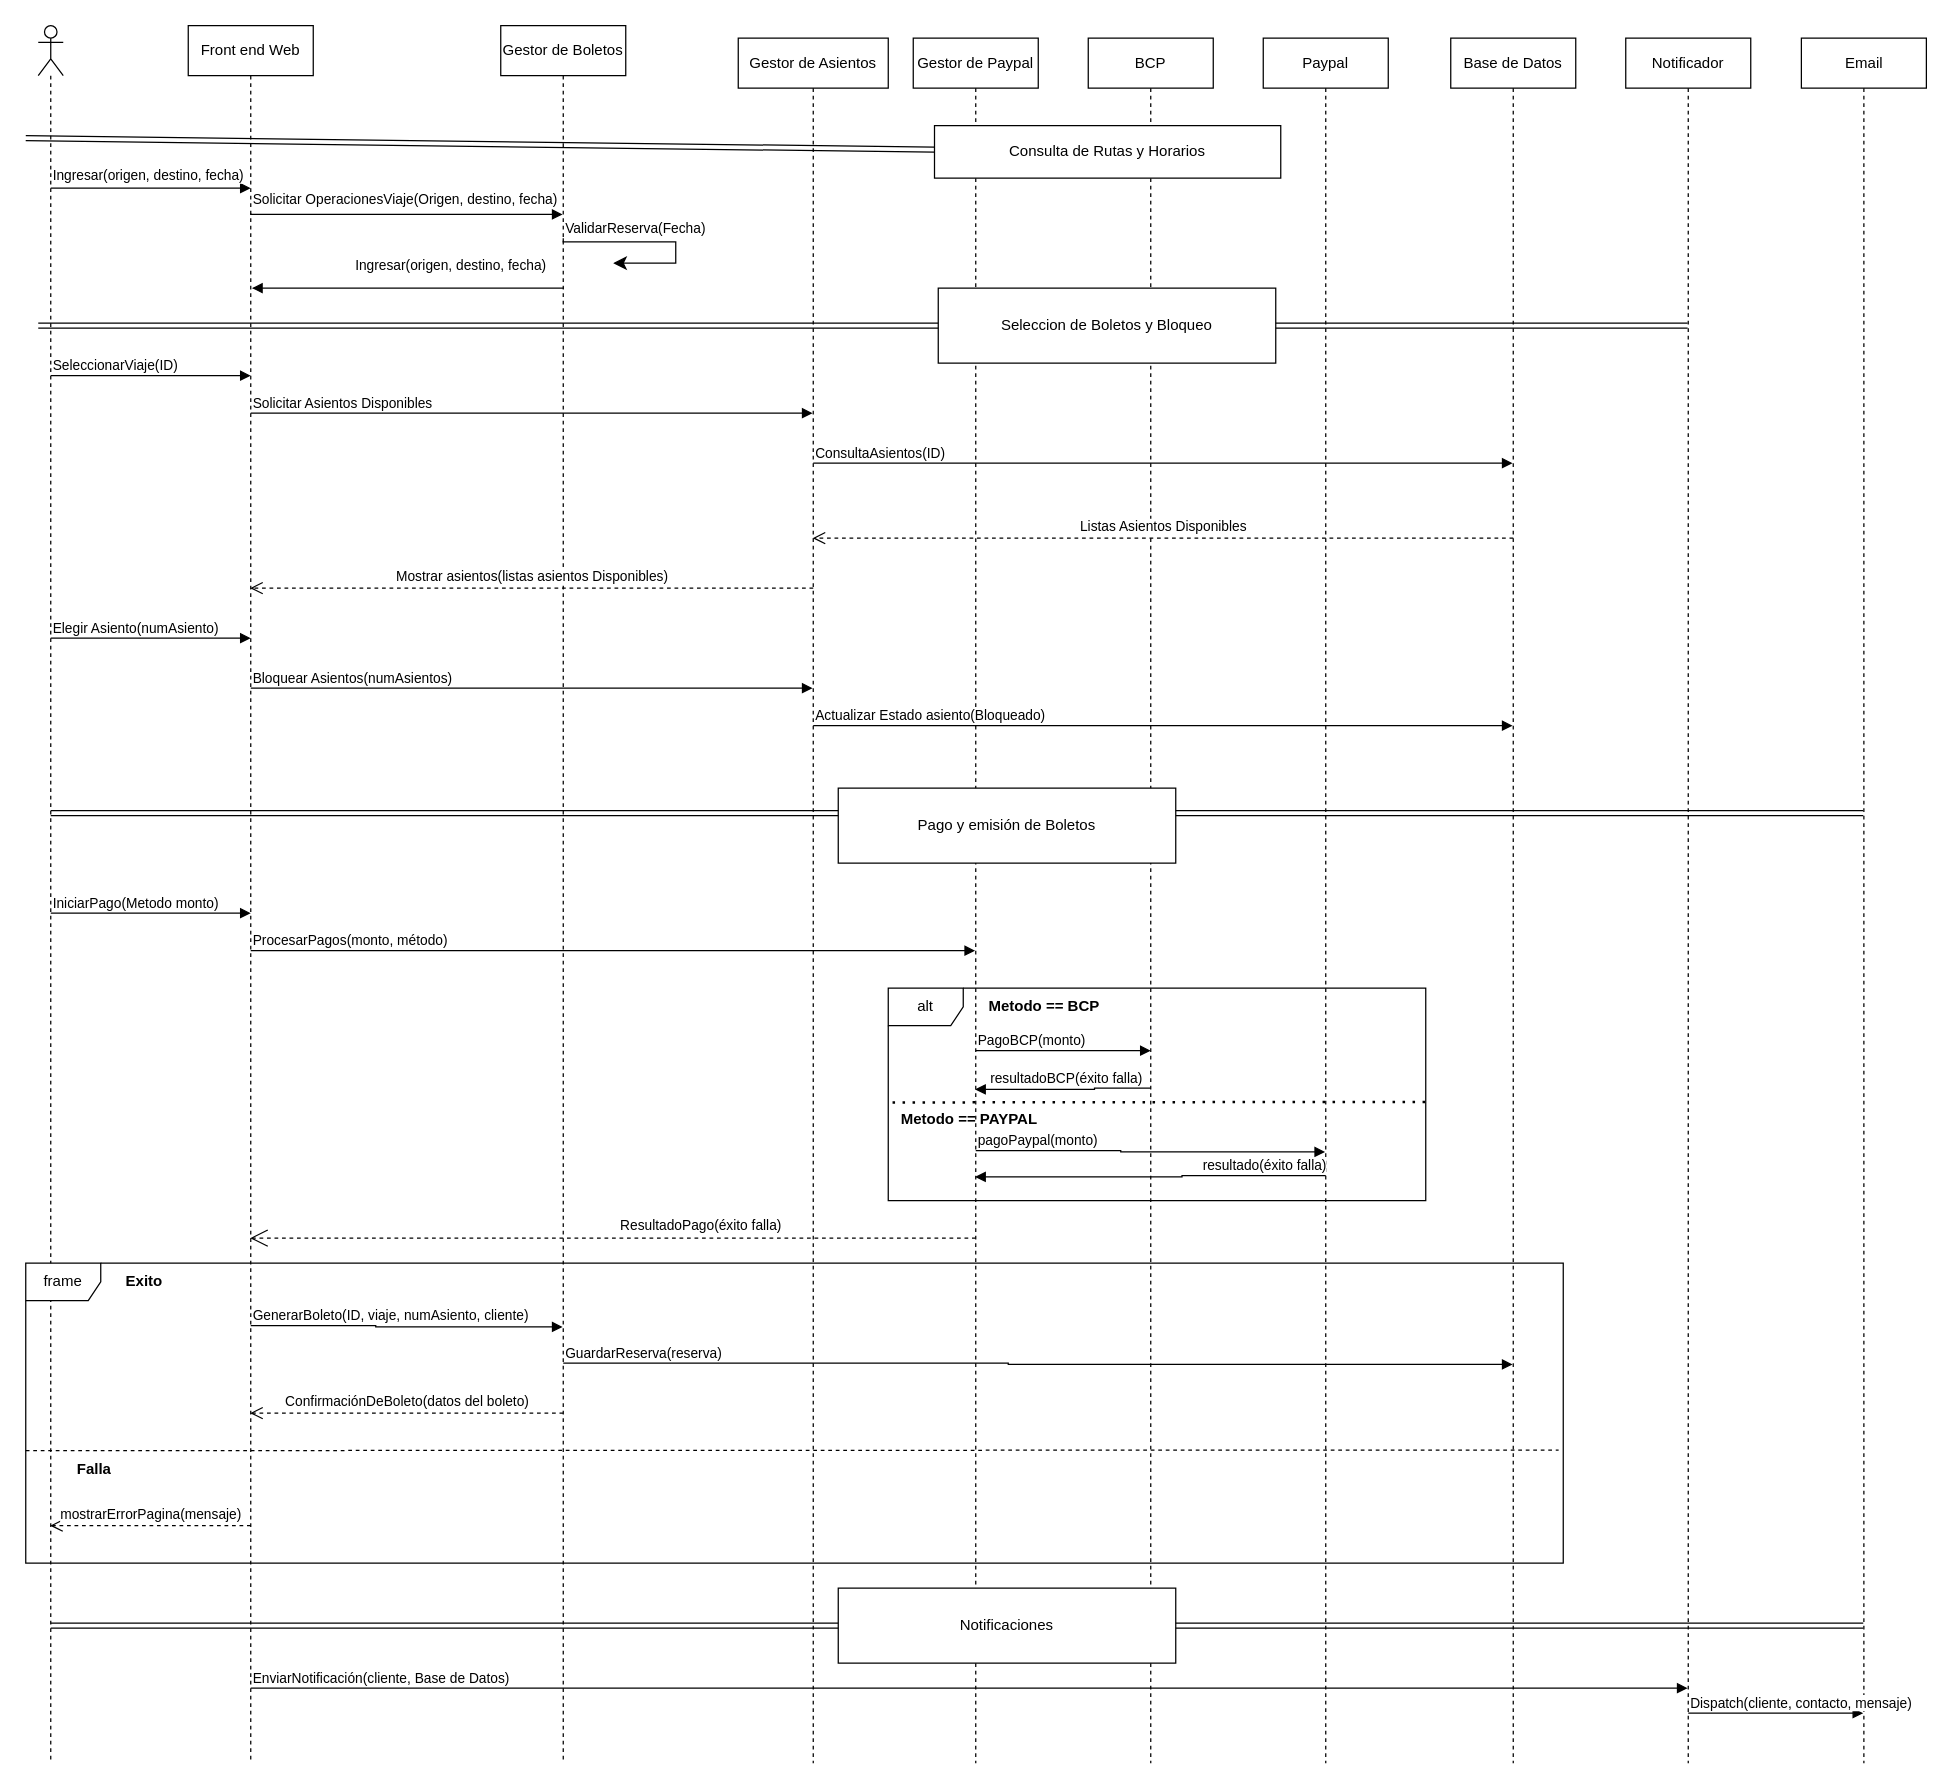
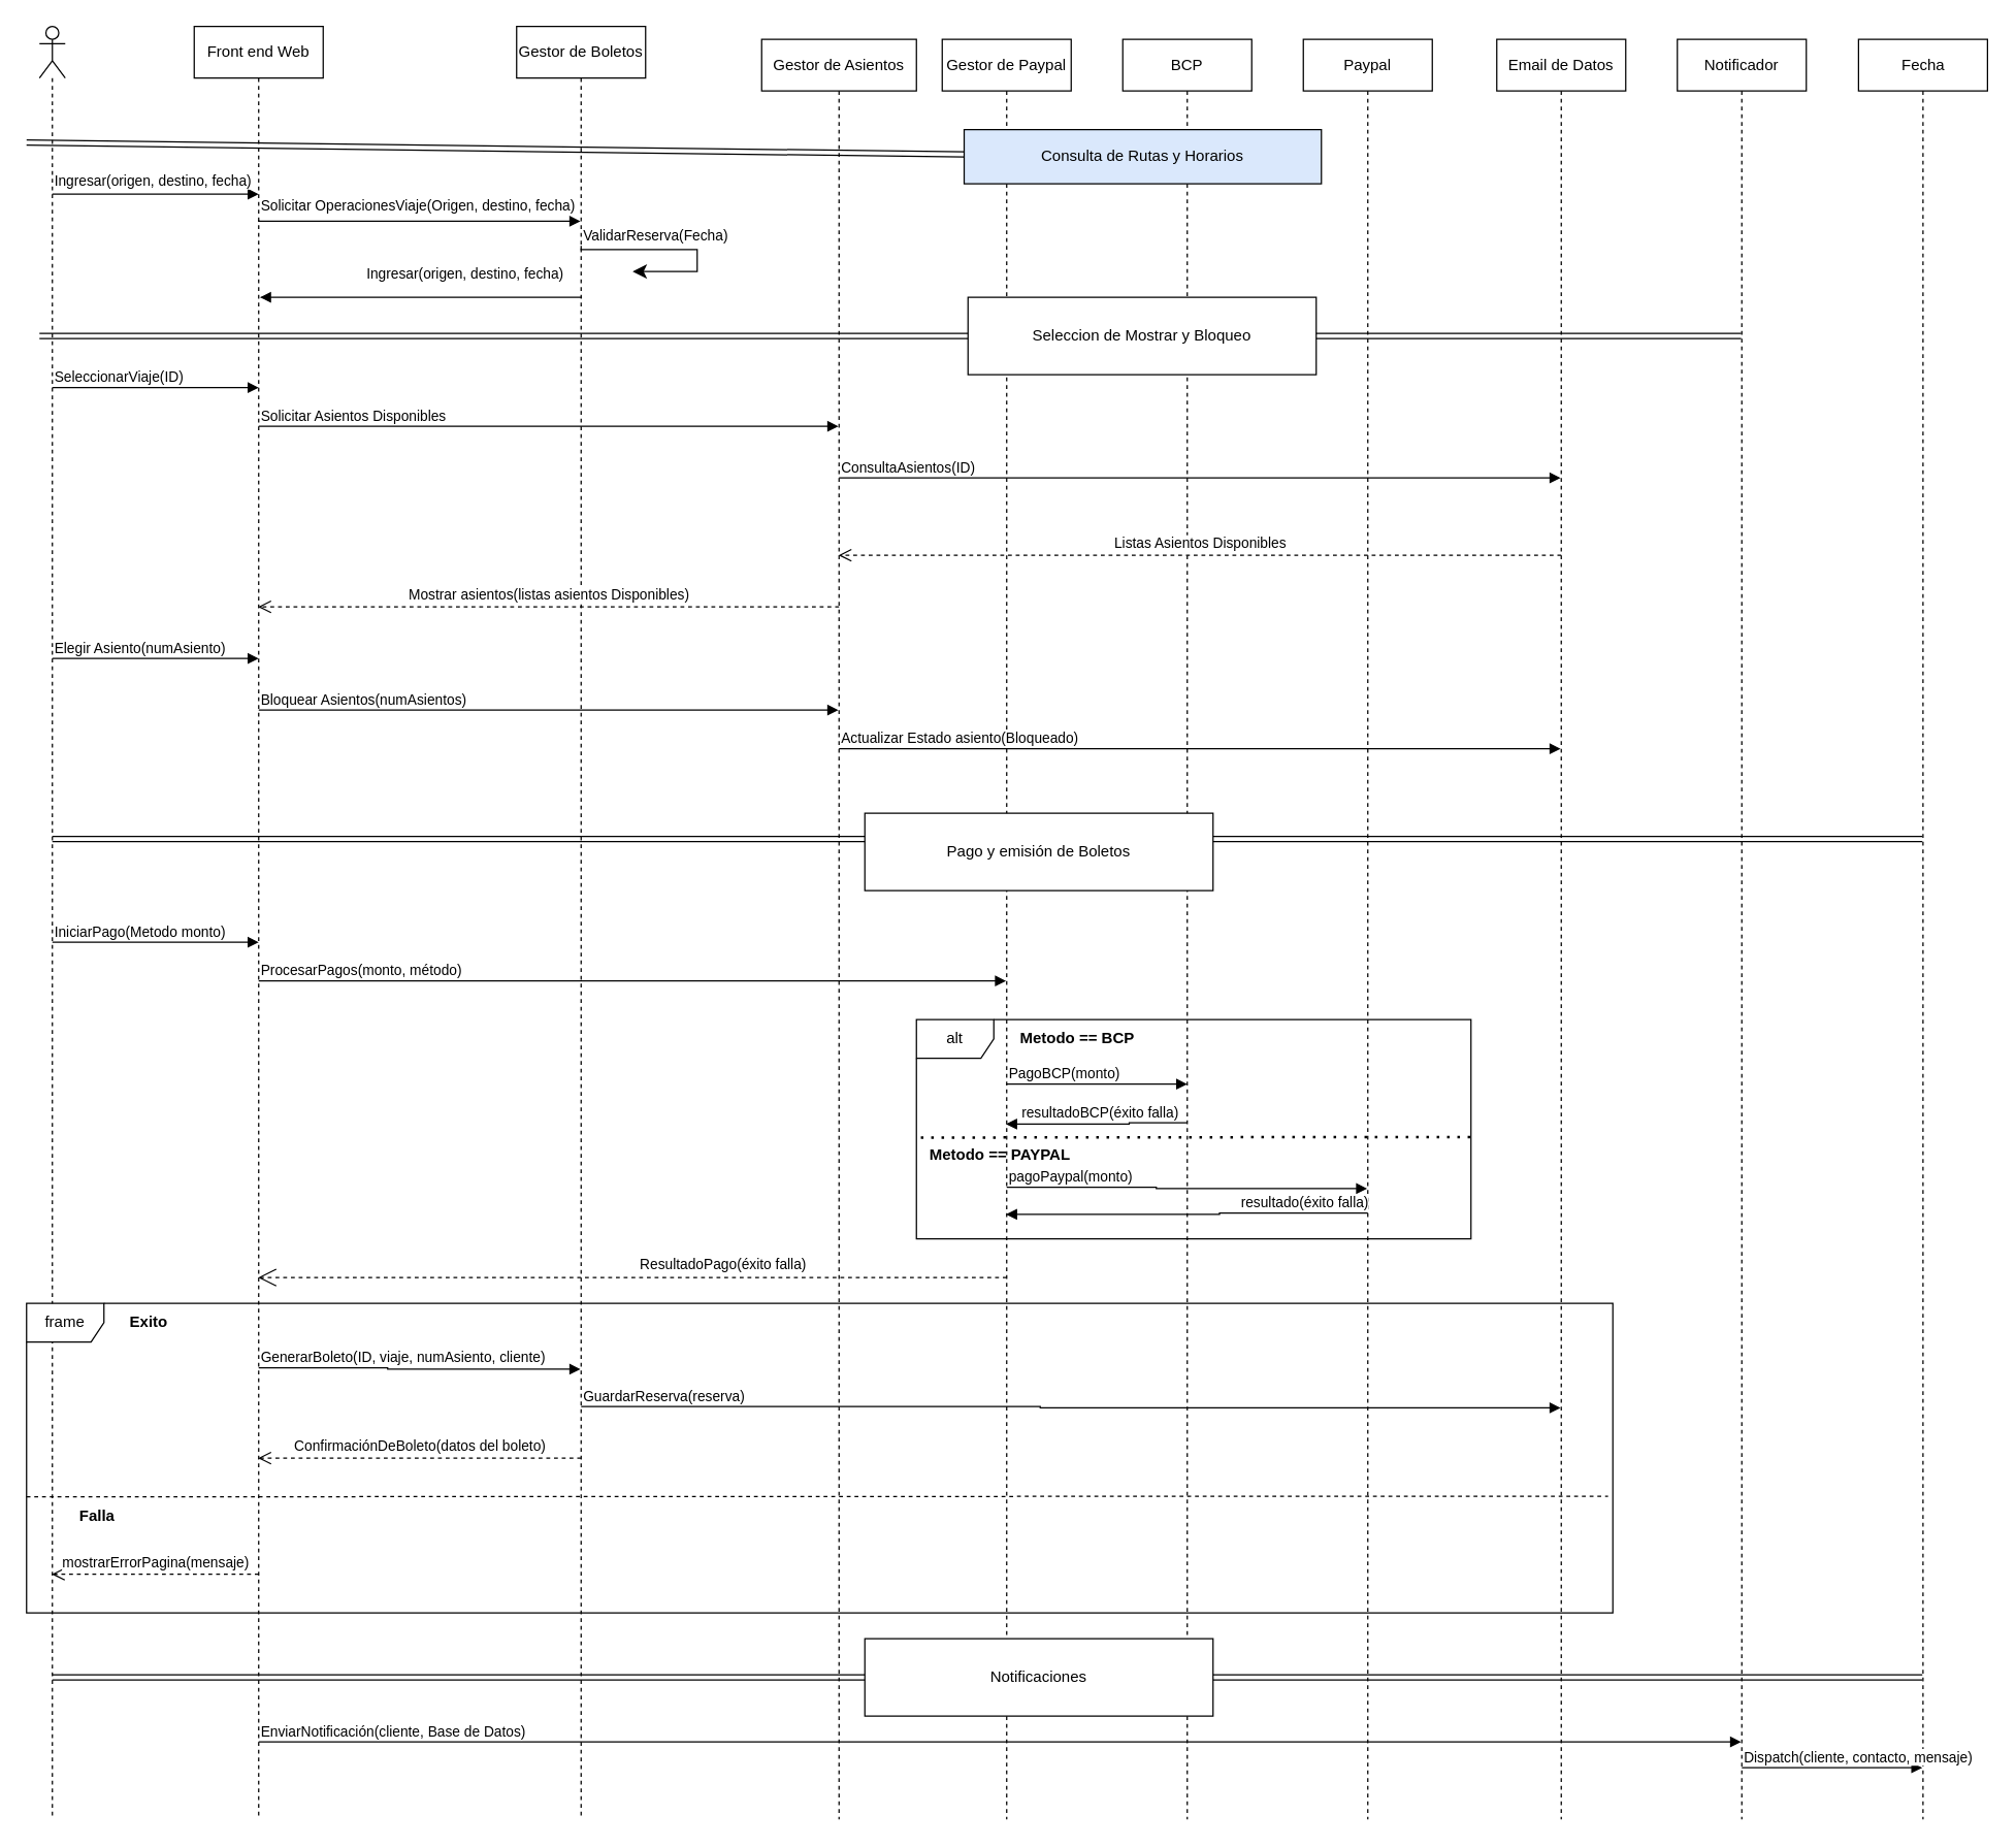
- <mxCell id="9" value="Base de Datos" style="shape=umlLifeline;perimeter=lifelinePerimeter;whiteSpace=wrap;html=1;container=1;dropTarget=0;collapsible=0;recursiveResize=0;outlineConnect=0;portConstraint=eastwest;newEdgeStyle={&quot;curved&quot;:0,&quot;rounded&quot;:0};" vertex="1" parent="1"><mxGeometry x="1160" y="30" width="100" height="1380" as="geometry" /></mxCell>
+ <mxCell id="9" value="Email de Datos" style="shape=umlLifeline;perimeter=lifelinePerimeter;whiteSpace=wrap;html=1;container=1;dropTarget=0;collapsible=0;recursiveResize=0;outlineConnect=0;portConstraint=eastwest;newEdgeStyle={&quot;curved&quot;:0,&quot;rounded&quot;:0};" vertex="1" parent="1"><mxGeometry x="1160" y="30" width="100" height="1380" as="geometry" /></mxCell>
- <mxCell id="11" value="Email" style="shape=umlLifeline;perimeter=lifelinePerimeter;whiteSpace=wrap;html=1;container=1;dropTarget=0;collapsible=0;recursiveResize=0;outlineConnect=0;portConstraint=eastwest;newEdgeStyle={&quot;curved&quot;:0,&quot;rounded&quot;:0};" vertex="1" parent="1"><mxGeometry x="1440.5" y="30" width="100" height="1380" as="geometry" /></mxCell>
+ <mxCell id="11" value="Fecha" style="shape=umlLifeline;perimeter=lifelinePerimeter;whiteSpace=wrap;html=1;container=1;dropTarget=0;collapsible=0;recursiveResize=0;outlineConnect=0;portConstraint=eastwest;newEdgeStyle={&quot;curved&quot;:0,&quot;rounded&quot;:0};" vertex="1" parent="1"><mxGeometry x="1440.5" y="30" width="100" height="1380" as="geometry" /></mxCell>
- <mxCell id="13" value="Consulta de Rutas y Horarios" style="rounded=0;whiteSpace=wrap;html=1;" vertex="1" parent="1"><mxGeometry x="747" y="100" width="277" height="42" as="geometry" /></mxCell>
+ <mxCell id="13" value="Consulta de Rutas y Horarios" style="rounded=0;whiteSpace=wrap;html=1;fillColor=#dae8fc;" vertex="1" parent="1"><mxGeometry x="747" y="100" width="277" height="42" as="geometry" /></mxCell>
- <mxCell id="23" value="Seleccion de Boletos y Bloqueo" style="rounded=0;whiteSpace=wrap;html=1;" vertex="1" parent="1"><mxGeometry x="750" y="230" width="270" height="60" as="geometry" /></mxCell>
+ <mxCell id="23" value="Seleccion de Mostrar y Bloqueo" style="rounded=0;whiteSpace=wrap;html=1;" vertex="1" parent="1"><mxGeometry x="750" y="230" width="270" height="60" as="geometry" /></mxCell>
